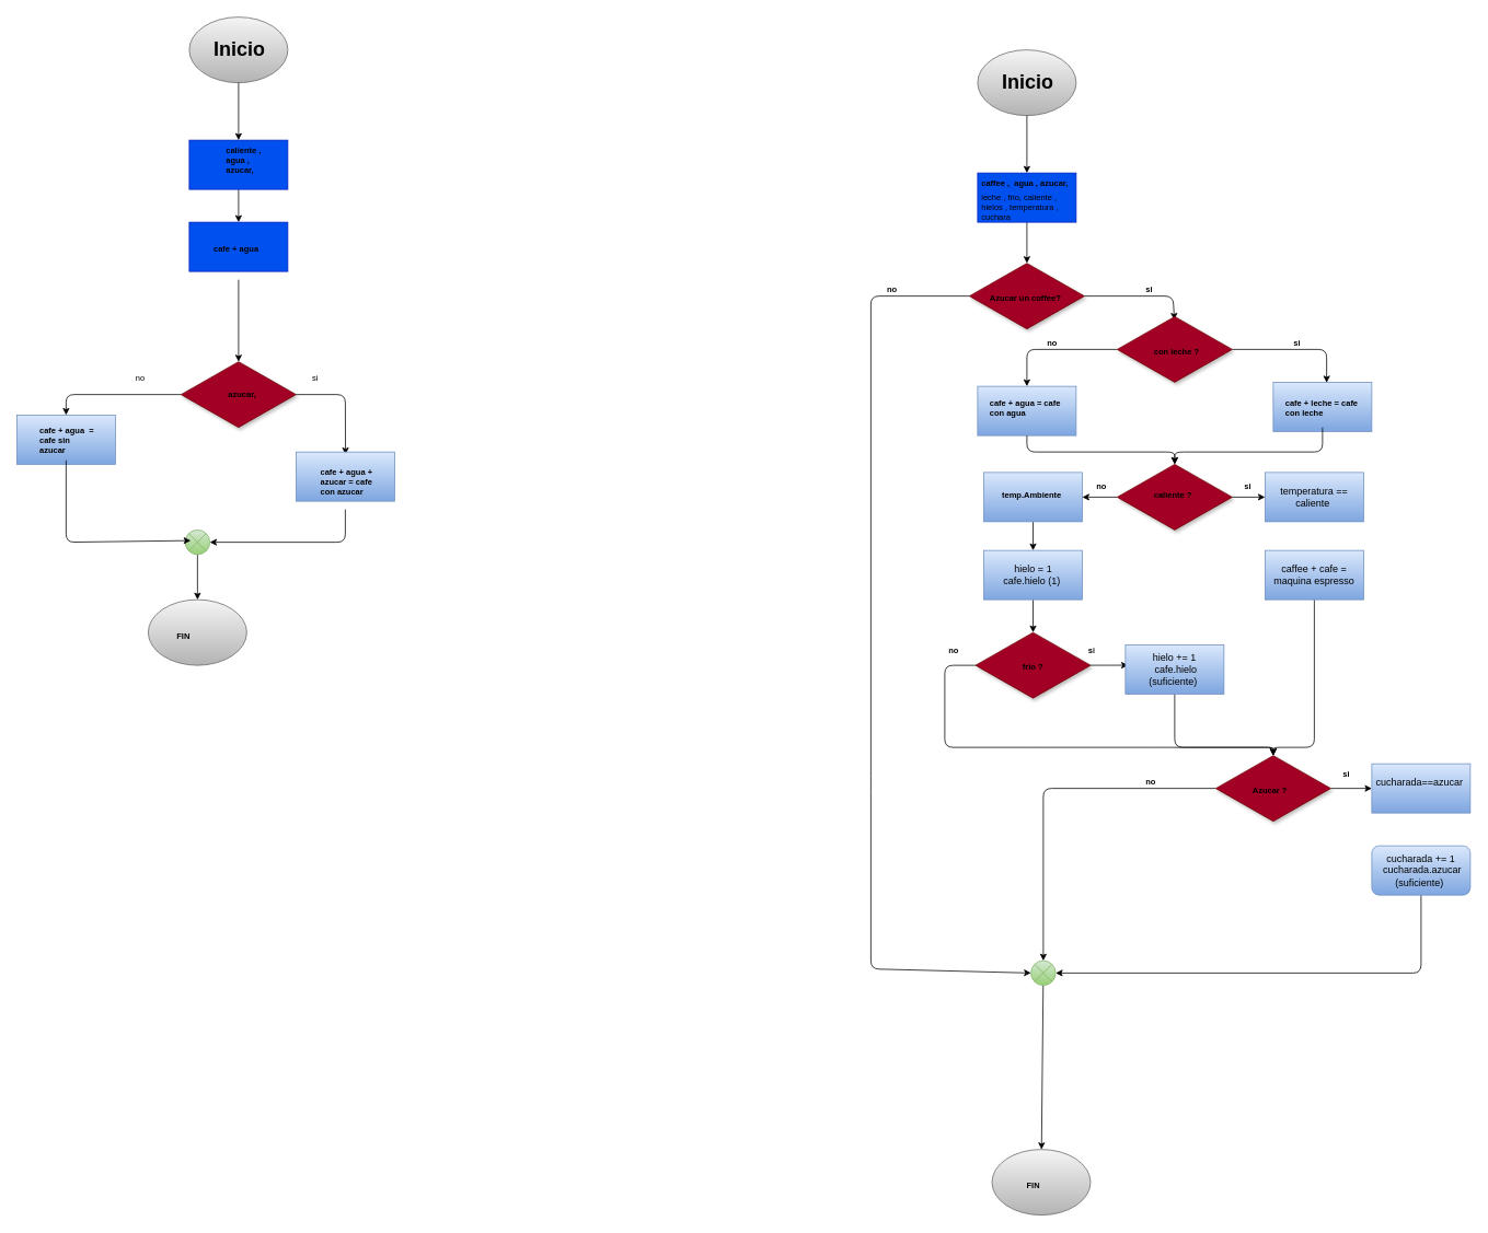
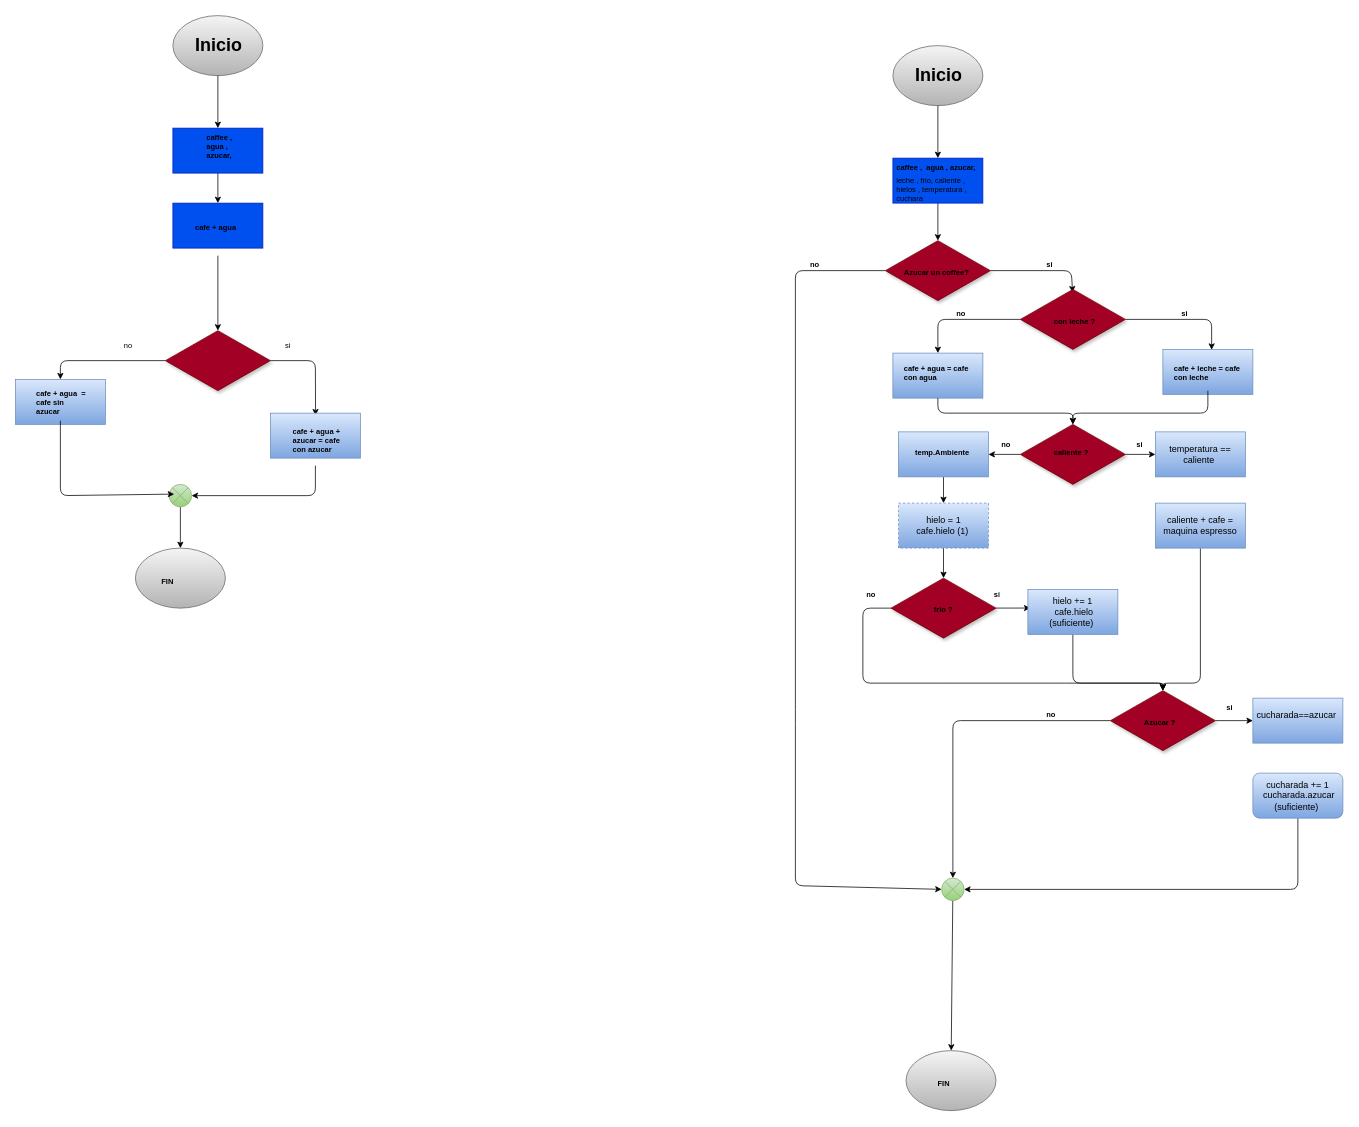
- <mxCell id="16" value="&lt;h1 style=&quot;font-size: 10px;&quot;&gt;caliente ,&amp;nbsp; agua , azucar,&lt;/h1&gt;&lt;div&gt;&lt;br&gt;&lt;/div&gt;" style="text;html=1;strokeColor=none;fillColor=none;spacing=5;spacingTop=-20;whiteSpace=wrap;overflow=hidden;rounded=0;fontSize=10;" parent="1" vertex="1"><mxGeometry x="270" y="180" width="70" height="40" as="geometry" /></mxCell>
+ <mxCell id="16" value="&lt;h1 style=&quot;font-size: 10px;&quot;&gt;caffee ,&amp;nbsp; agua , azucar,&lt;/h1&gt;&lt;div&gt;&lt;br&gt;&lt;/div&gt;" style="text;html=1;strokeColor=none;fillColor=none;spacing=5;spacingTop=-20;whiteSpace=wrap;overflow=hidden;rounded=0;fontSize=10;" parent="1" vertex="1"><mxGeometry x="270" y="180" width="70" height="40" as="geometry" /></mxCell>
- <mxCell id="20" value="&#10;&lt;h1 style=&quot;border-color: rgb(0, 0, 0); font-size: 10px;&quot;&gt;&amp;nbsp;azucar,&lt;/h1&gt;&lt;div style=&quot;border-color: rgb(0, 0, 0);&quot;&gt;&lt;br style=&quot;border-color: rgb(0, 0, 0); color: rgb(240, 240, 240); font-family: Helvetica; font-size: 10px; font-style: normal; font-variant-ligatures: normal; font-variant-caps: normal; font-weight: 400; letter-spacing: normal; orphans: 2; text-align: left; text-indent: 0px; text-transform: none; widows: 2; word-spacing: 0px; -webkit-text-stroke-width: 0px; background-color: rgb(42, 37, 47); text-decoration-thickness: initial; text-decoration-style: initial; text-decoration-color: initial;&quot;&gt;&#10;&#10;&lt;/div&gt;" style="text;html=1;strokeColor=none;fillColor=none;spacing=5;spacingTop=-20;whiteSpace=wrap;overflow=hidden;rounded=0;fontSize=10;" parent="1" vertex="1"><mxGeometry x="270" y="465" width="70" height="40" as="geometry" /></mxCell>
- <mxCell id="67" value="hielo = 1&lt;br&gt;cafe.hielo (1)&amp;nbsp;" style="rounded=0;whiteSpace=wrap;html=1;fillColor=#dae8fc;strokeColor=#6c8ebf;gradientColor=#7ea6e0;" vertex="1" parent="1"><mxGeometry x="1197.5" y="670" width="120" height="60" as="geometry" /></mxCell>
+ <mxCell id="67" value="hielo = 1&lt;br&gt;cafe.hielo (1)&amp;nbsp;" style="rounded=0;whiteSpace=wrap;html=1;fillColor=#dae8fc;strokeColor=#6c8ebf;gradientColor=#7ea6e0;dashed=1;" vertex="1" parent="1"><mxGeometry x="1197.5" y="670" width="120" height="60" as="geometry" /></mxCell>
- <mxCell id="65" value="caffee + cafe = maquina espresso" style="rounded=0;whiteSpace=wrap;html=1;fillColor=#dae8fc;strokeColor=#6c8ebf;gradientColor=#7ea6e0;" vertex="1" parent="1"><mxGeometry x="1540" y="670" width="120" height="60" as="geometry" /></mxCell>
+ <mxCell id="65" value="caliente + cafe = maquina espresso" style="rounded=0;whiteSpace=wrap;html=1;fillColor=#dae8fc;strokeColor=#6c8ebf;gradientColor=#7ea6e0;" vertex="1" parent="1"><mxGeometry x="1540" y="670" width="120" height="60" as="geometry" /></mxCell>
